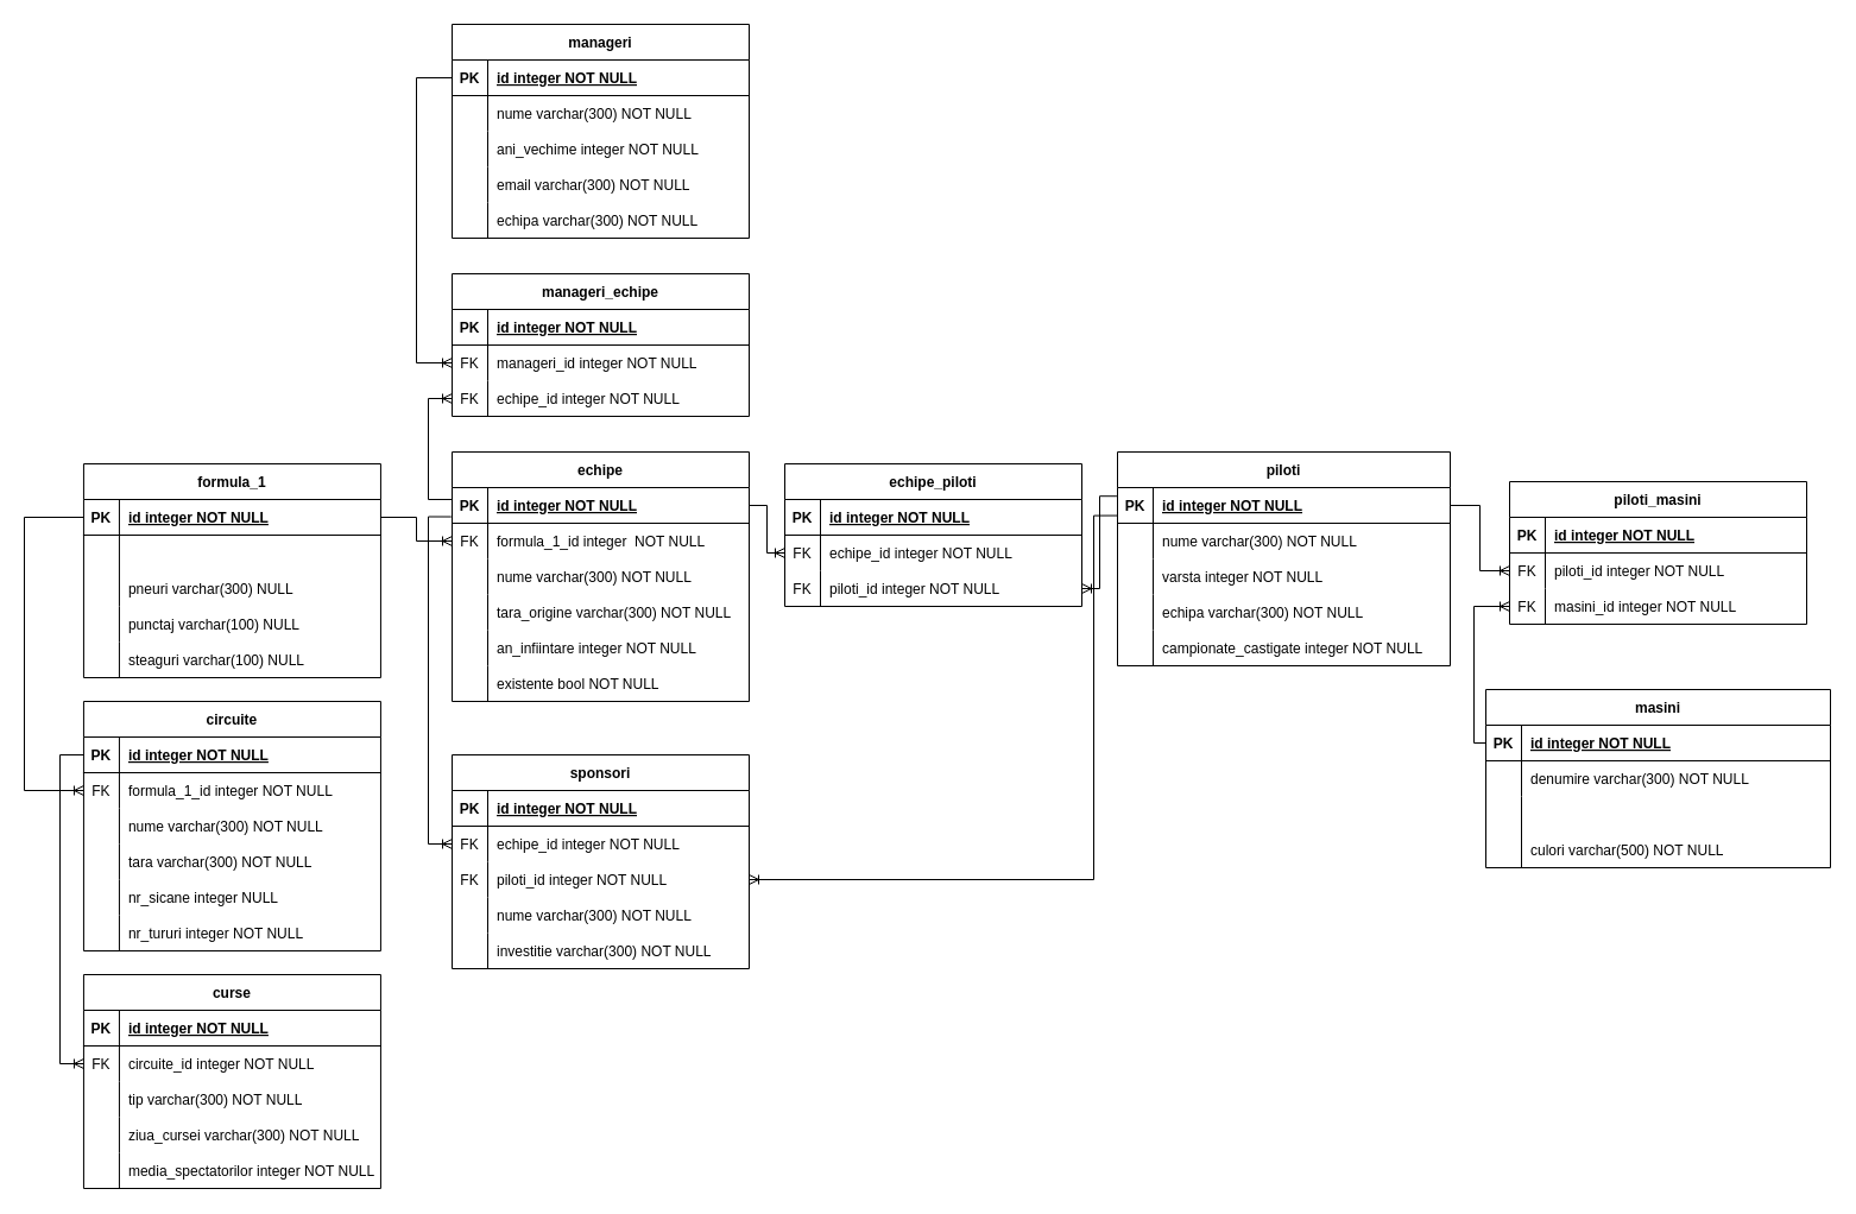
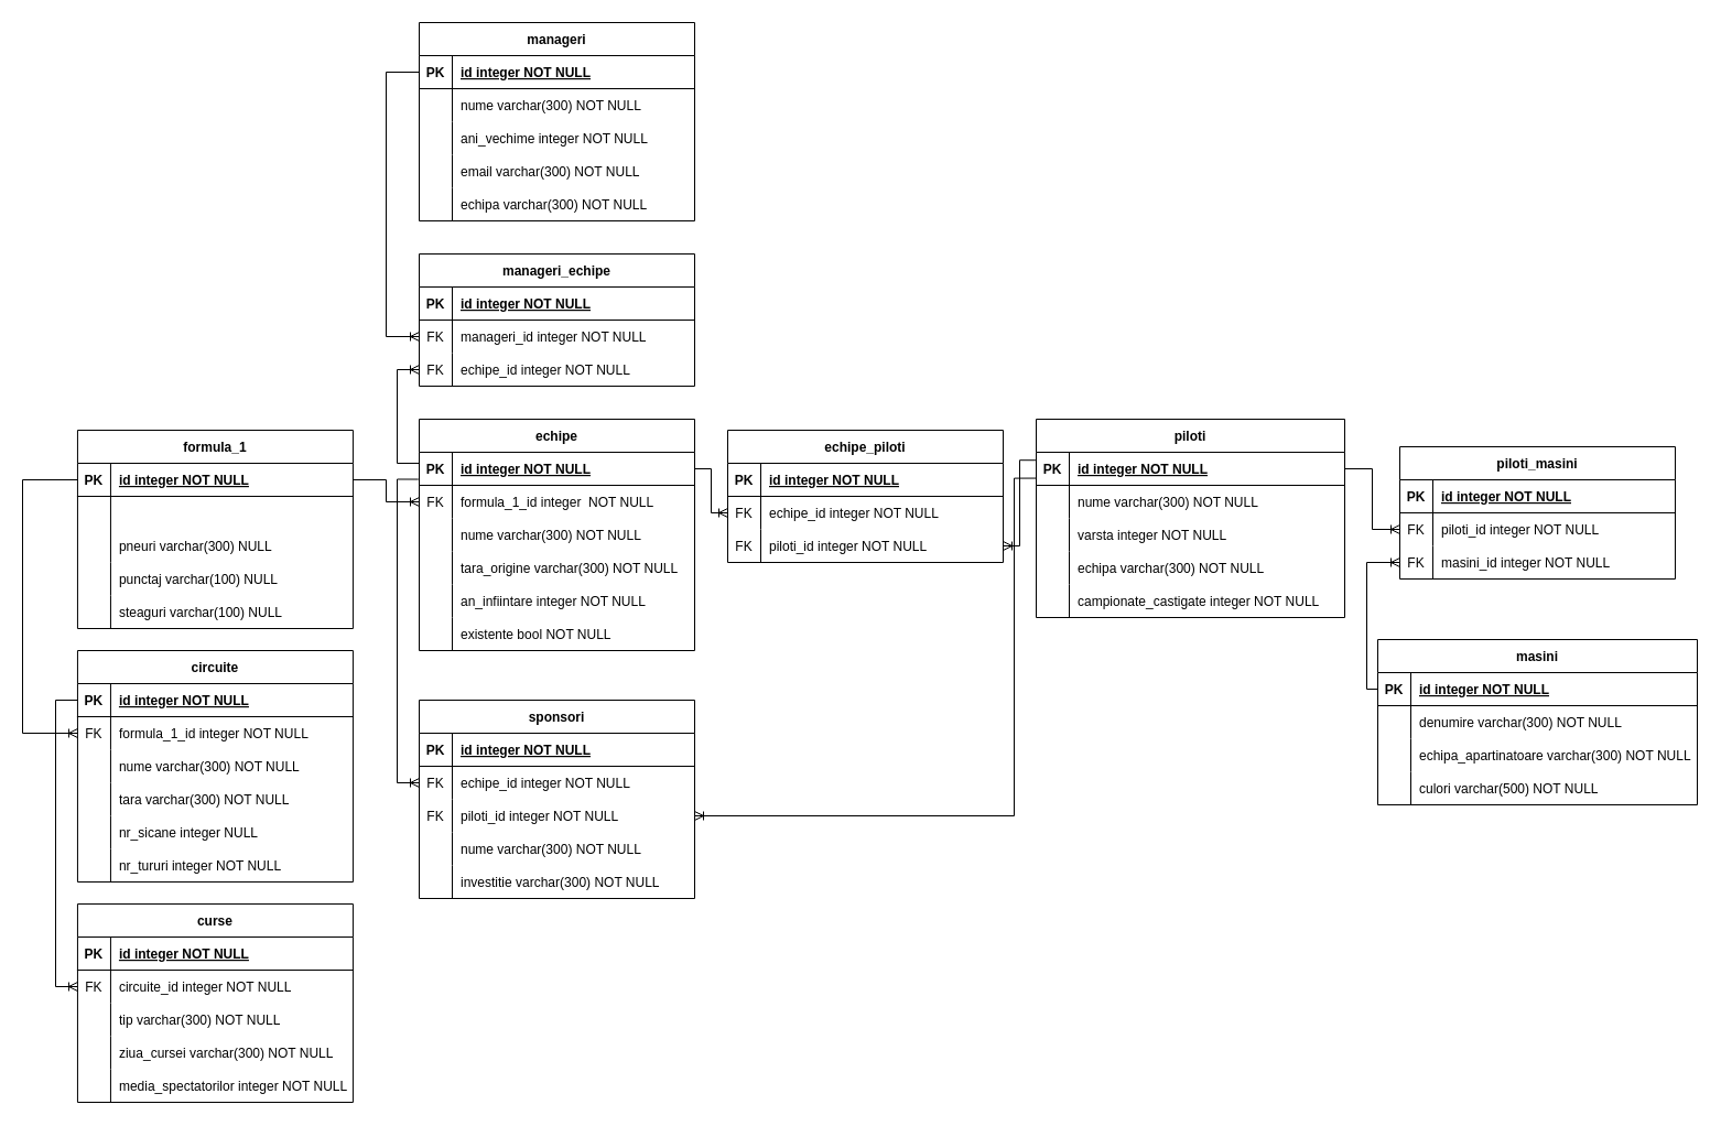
+ <mxCell id="81" value="echipa_apartinatoare varchar(300) NOT NULL" style="shape=partialRectangle;overflow=hidden;connectable=0;fillColor=none;top=0;left=0;bottom=0;right=0;align=left;spacingLeft=6;" parent="79" vertex="1"><mxGeometry x="30" width="260" height="30" as="geometry"><mxRectangle width="260" height="30" as="alternateBounds" /></mxGeometry></mxCell>
